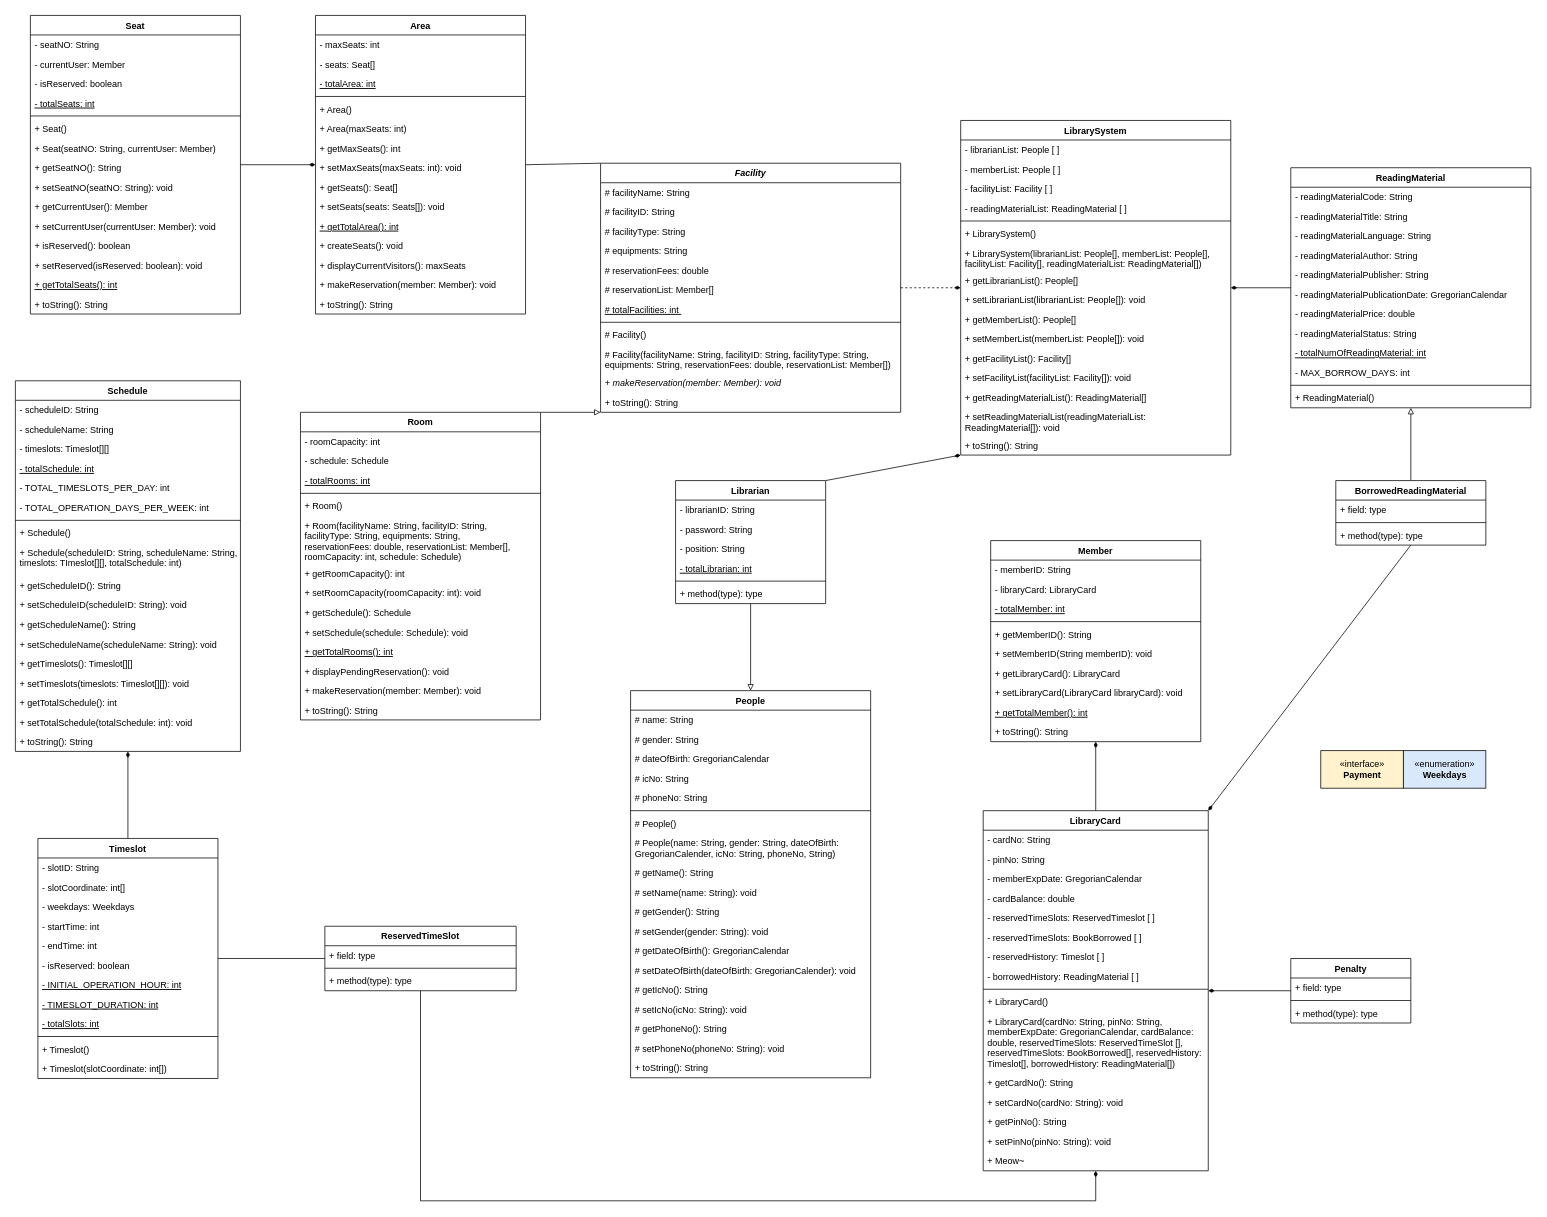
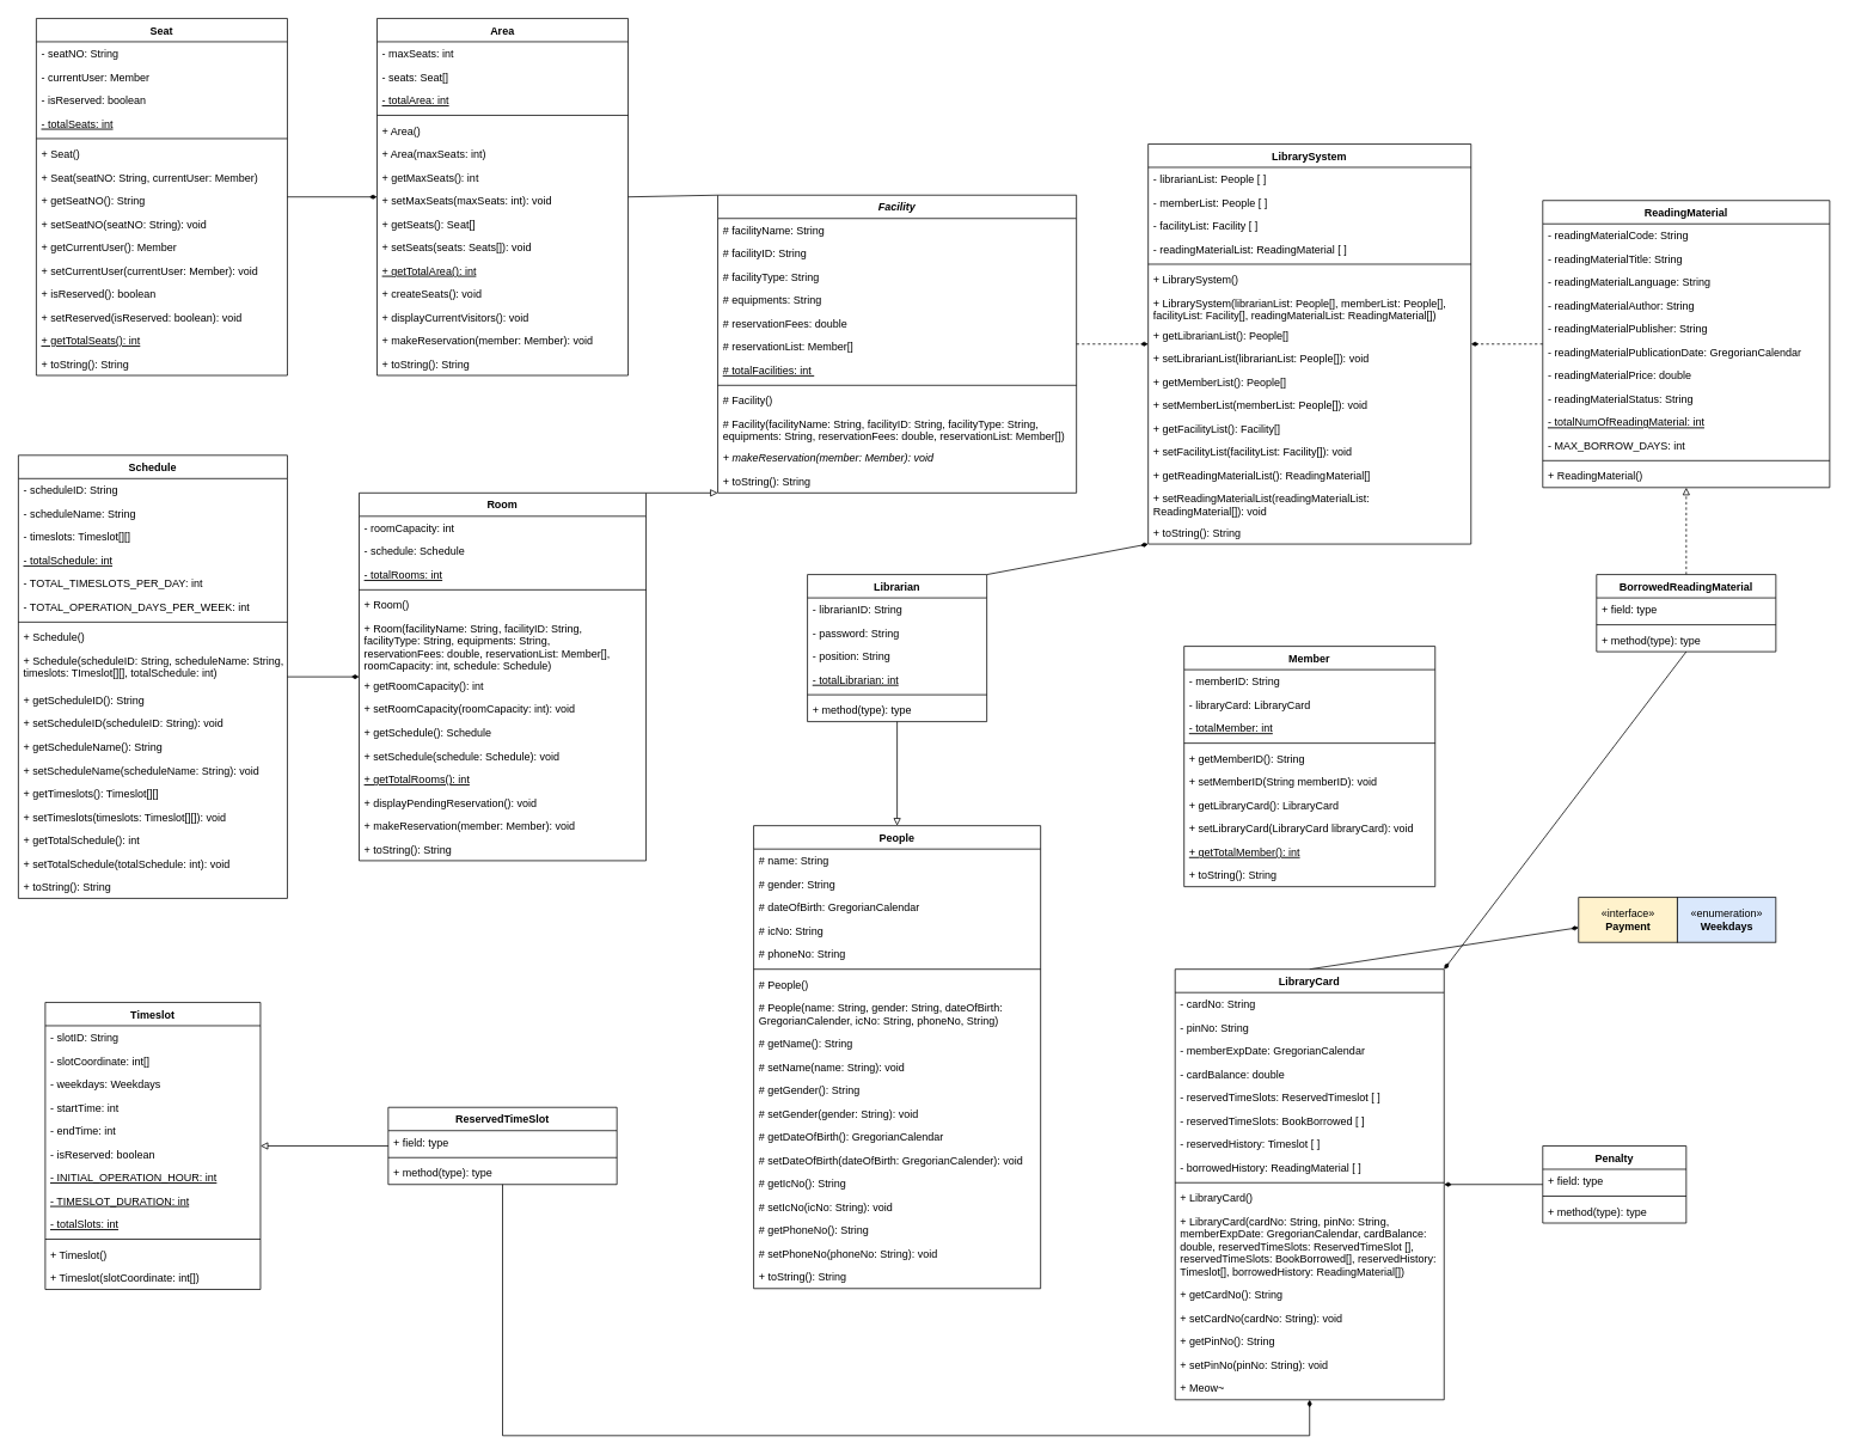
- <mxCell id="32" value="+ displayCurrentVisitors(): maxSeats" style="text;strokeColor=none;fillColor=none;align=left;verticalAlign=top;spacingLeft=4;spacingRight=4;overflow=hidden;rotatable=0;points=[[0,0.5],[1,0.5]];portConstraint=eastwest;" parent="19" vertex="1"><mxGeometry y="320" width="280" height="26" as="geometry" /></mxCell>
+ <mxCell id="32" value="+ displayCurrentVisitors(): void" style="text;strokeColor=none;fillColor=none;align=left;verticalAlign=top;spacingLeft=4;spacingRight=4;overflow=hidden;rotatable=0;points=[[0,0.5],[1,0.5]];portConstraint=eastwest;" parent="19" vertex="1"><mxGeometry y="320" width="280" height="26" as="geometry" /></mxCell>
- <mxCell id="149" value="" style="endArrow=diamondThin;html=1;startArrow=none;startFill=0;endFill=1;exitX=0;exitY=0.5;exitDx=0;exitDy=0;entryX=1;entryY=0.5;entryDx=0;entryDy=0;" parent="1" source="134" target="48" edge="1"><mxGeometry width="50" height="50" relative="1" as="geometry"><mxPoint x="1670" y="140" as="sourcePoint" /><mxPoint x="1410" y="173" as="targetPoint" /></mxGeometry></mxCell>
+ <mxCell id="149" value="" style="endArrow=diamondThin;html=1;startArrow=none;startFill=0;endFill=1;exitX=0;exitY=0.5;exitDx=0;exitDy=0;entryX=1;entryY=0.5;entryDx=0;entryDy=0;dashed=1;" parent="1" source="134" target="48" edge="1"><mxGeometry width="50" height="50" relative="1" as="geometry"><mxPoint x="1670" y="140" as="sourcePoint" /><mxPoint x="1410" y="173" as="targetPoint" /></mxGeometry></mxCell>
- <mxCell id="151" style="rounded=0;orthogonalLoop=1;jettySize=auto;html=1;endArrow=block;endFill=0;exitX=0.5;exitY=0;exitDx=0;exitDy=0;entryX=0.5;entryY=1;entryDx=0;entryDy=0;" parent="1" source="152" target="134" edge="1"><mxGeometry relative="1" as="geometry"><mxPoint x="2000" y="300" as="sourcePoint" /><mxPoint x="1900" y="570" as="targetPoint" /></mxGeometry></mxCell>
+ <mxCell id="151" style="rounded=0;orthogonalLoop=1;jettySize=auto;html=1;endArrow=block;endFill=0;exitX=0.5;exitY=0;exitDx=0;exitDy=0;entryX=0.5;entryY=1;entryDx=0;entryDy=0;dashed=1;" parent="1" source="152" target="134" edge="1"><mxGeometry relative="1" as="geometry"><mxPoint x="2000" y="300" as="sourcePoint" /><mxPoint x="1900" y="570" as="targetPoint" /></mxGeometry></mxCell>
+ <mxCell id="91" style="edgeStyle=none;rounded=0;orthogonalLoop=1;jettySize=auto;html=1;endArrow=diamondThin;endFill=1;exitX=1;exitY=0.5;exitDx=0;exitDy=0;entryX=0;entryY=0.5;entryDx=0;entryDy=0;" parent="1" source="92" target="3" edge="1"><mxGeometry relative="1" as="geometry"><mxPoint x="140" y="550" as="sourcePoint" /><mxPoint x="360" y="580" as="targetPoint" /></mxGeometry></mxCell>
- <mxCell id="111" style="edgeStyle=none;rounded=0;orthogonalLoop=1;jettySize=auto;html=1;endArrow=diamondThin;endFill=1;exitX=0.5;exitY=0;exitDx=0;exitDy=0;entryX=0.5;entryY=1;entryDx=0;entryDy=0;" parent="1" source="112" target="92" edge="1"><mxGeometry relative="1" as="geometry"><mxPoint x="65" y="570" as="targetPoint" /><mxPoint x="110" y="1060" as="sourcePoint" /></mxGeometry></mxCell>
- <mxCell id="73" style="rounded=0;orthogonalLoop=1;jettySize=auto;html=1;exitX=0.5;exitY=0;exitDx=0;exitDy=0;endArrow=diamondThin;endFill=1;entryX=0.5;entryY=1;entryDx=0;entryDy=0;" parent="1" source="74" target="195" edge="1"><mxGeometry relative="1" as="geometry"><mxPoint x="2229" y="930" as="targetPoint" /><mxPoint x="1680" y="679" as="sourcePoint" /></mxGeometry></mxCell>
+ <mxCell id="73" style="rounded=0;orthogonalLoop=1;jettySize=auto;html=1;exitX=0.5;exitY=0;exitDx=0;exitDy=0;endArrow=diamondThin;endFill=1;" parent="1" source="74" target="206" edge="1"><mxGeometry relative="1" as="geometry"><mxPoint x="2229" y="930" as="targetPoint" /><mxPoint x="1680" y="679" as="sourcePoint" /></mxGeometry></mxCell>
- <mxCell id="148" value="" style="endArrow=none;html=1;exitX=0;exitY=0.5;exitDx=0;exitDy=0;startArrow=none;startFill=0;endFill=0;entryX=1;entryY=0.5;entryDx=0;entryDy=0;" parent="1" source="129" target="112" edge="1"><mxGeometry width="50" height="50" relative="1" as="geometry"><mxPoint x="1740" y="1276" as="sourcePoint" /><mxPoint x="150" y="1110" as="targetPoint" /></mxGeometry></mxCell>
+ <mxCell id="148" value="" style="endArrow=block;html=1;exitX=0;exitY=0.5;exitDx=0;exitDy=0;startArrow=none;startFill=0;endFill=0;entryX=1;entryY=0.5;entryDx=0;entryDy=0;" parent="1" source="129" target="112" edge="1"><mxGeometry width="50" height="50" relative="1" as="geometry"><mxPoint x="1740" y="1276" as="sourcePoint" /><mxPoint x="150" y="1110" as="targetPoint" /></mxGeometry></mxCell>
